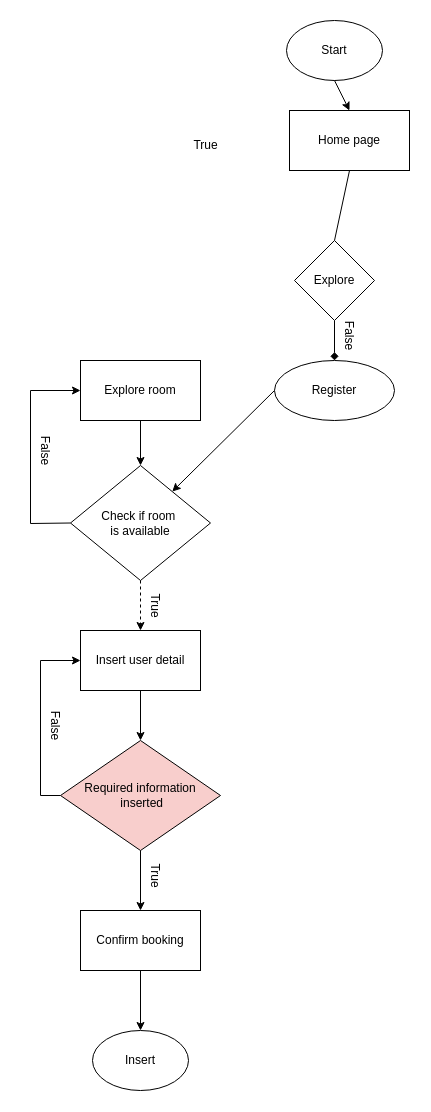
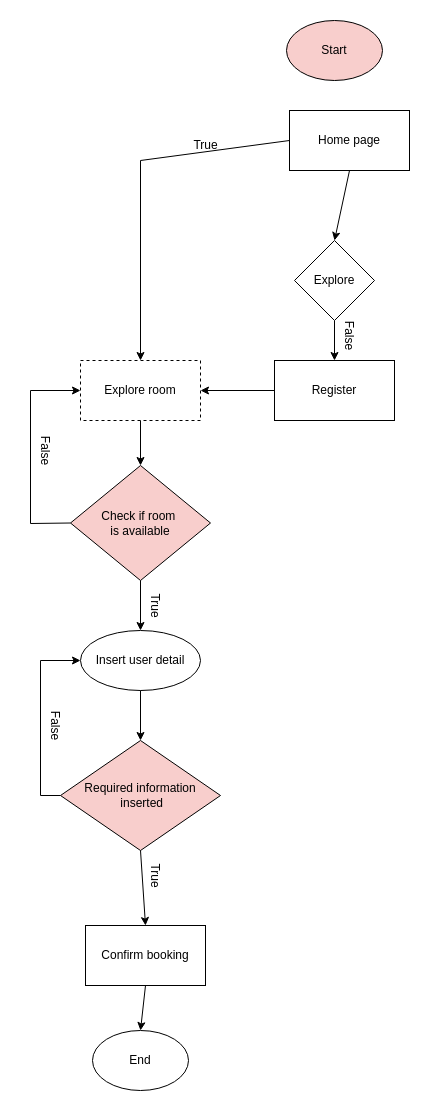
- <mxCell id="2" value="Start" style="ellipse;whiteSpace=wrap;html=1;" vertex="1" parent="1"><mxGeometry x="286" y="20" width="96" height="60" as="geometry" /></mxCell>
+ <mxCell id="2" value="Start" style="ellipse;whiteSpace=wrap;html=1;fillColor=#f8cecc;" vertex="1" parent="1"><mxGeometry x="286" y="20" width="96" height="60" as="geometry" /></mxCell>
- <mxCell id="12" value="" style="endArrow=classic;html=1;rounded=0;exitX=0.5;exitY=1;exitDx=0;exitDy=0;entryX=0.5;entryY=0;entryDx=0;entryDy=0;" edge="1" parent="1" source="2" target="3"><mxGeometry width="50" height="50" relative="1" as="geometry"><mxPoint x="240" y="260" as="sourcePoint" /><mxPoint x="290" y="210" as="targetPoint" /></mxGeometry></mxCell>
+ <mxCell id="15" value="" style="endArrow=classic;html=1;rounded=0;entryX=0.5;entryY=0;entryDx=0;entryDy=0;exitX=0;exitY=0.5;exitDx=0;exitDy=0;" edge="1" parent="1" source="3" target="6"><mxGeometry width="50" height="50" relative="1" as="geometry"><mxPoint x="240" y="260" as="sourcePoint" /><mxPoint x="290" y="210" as="targetPoint" /><Array as="points"><mxPoint x="140" y="160" /></Array></mxGeometry></mxCell>
- <mxCell id="13" value="" style="endArrow=none;html=1;rounded=0;entryX=0.5;entryY=0;entryDx=0;entryDy=0;exitX=0.5;exitY=1;exitDx=0;exitDy=0;" edge="1" parent="1" source="3" target="4"><mxGeometry width="50" height="50" relative="1" as="geometry"><mxPoint x="240" y="260" as="sourcePoint" /><mxPoint x="290" y="210" as="targetPoint" /></mxGeometry></mxCell>
+ <mxCell id="13" value="" style="endArrow=classic;html=1;rounded=0;entryX=0.5;entryY=0;entryDx=0;entryDy=0;exitX=0.5;exitY=1;exitDx=0;exitDy=0;" edge="1" parent="1" source="3" target="4"><mxGeometry width="50" height="50" relative="1" as="geometry"><mxPoint x="240" y="260" as="sourcePoint" /><mxPoint x="290" y="210" as="targetPoint" /></mxGeometry></mxCell>
- <mxCell id="14" value="" style="endArrow=diamond;html=1;rounded=0;entryX=0.5;entryY=0;entryDx=0;entryDy=0;exitX=0.5;exitY=1;exitDx=0;exitDy=0;" edge="1" parent="1" source="4" target="5"><mxGeometry width="50" height="50" relative="1" as="geometry"><mxPoint x="240" y="260" as="sourcePoint" /><mxPoint x="290" y="210" as="targetPoint" /></mxGeometry></mxCell>
+ <mxCell id="14" value="" style="endArrow=classic;html=1;rounded=0;entryX=0.5;entryY=0;entryDx=0;entryDy=0;exitX=0.5;exitY=1;exitDx=0;exitDy=0;" edge="1" parent="1" source="4" target="5"><mxGeometry width="50" height="50" relative="1" as="geometry"><mxPoint x="240" y="260" as="sourcePoint" /><mxPoint x="290" y="210" as="targetPoint" /></mxGeometry></mxCell>
- <mxCell id="6" value="Explore room" style="rounded=0;whiteSpace=wrap;html=1;" vertex="1" parent="1"><mxGeometry x="80" y="360" width="120" height="60" as="geometry" /></mxCell>
+ <mxCell id="6" value="Explore room" style="rounded=0;whiteSpace=wrap;html=1;dashed=1;" vertex="1" parent="1"><mxGeometry x="80" y="360" width="120" height="60" as="geometry" /></mxCell>
- <mxCell id="5" value="Register" style="ellipse;whiteSpace=wrap;html=1;" vertex="1" parent="1"><mxGeometry x="274" y="360" width="120" height="60" as="geometry" /></mxCell>
+ <mxCell id="5" value="Register" style="rounded=0;whiteSpace=wrap;html=1;" vertex="1" parent="1"><mxGeometry x="274" y="360" width="120" height="60" as="geometry" /></mxCell>
- <mxCell id="16" value="" style="endArrow=classic;html=1;rounded=0;exitX=0;exitY=0.5;exitDx=0;exitDy=0;" edge="1" parent="1" source="5" target="7"><mxGeometry width="50" height="50" relative="1" as="geometry"><mxPoint x="240" y="400" as="sourcePoint" /><mxPoint x="290" y="350" as="targetPoint" /></mxGeometry></mxCell>
+ <mxCell id="16" value="" style="endArrow=classic;html=1;rounded=0;entryX=1;entryY=0.5;entryDx=0;entryDy=0;exitX=0;exitY=0.5;exitDx=0;exitDy=0;" edge="1" parent="1" source="5" target="6"><mxGeometry width="50" height="50" relative="1" as="geometry"><mxPoint x="240" y="400" as="sourcePoint" /><mxPoint x="290" y="350" as="targetPoint" /></mxGeometry></mxCell>
- <mxCell id="7" value="Check if room&amp;nbsp;&lt;br&gt;is available" style="rhombus;whiteSpace=wrap;html=1;" vertex="1" parent="1"><mxGeometry x="70" y="465" width="140" height="115" as="geometry" /></mxCell>
+ <mxCell id="7" value="Check if room&amp;nbsp;&lt;br&gt;is available" style="rhombus;whiteSpace=wrap;html=1;fillColor=#f8cecc;" vertex="1" parent="1"><mxGeometry x="70" y="465" width="140" height="115" as="geometry" /></mxCell>
- <mxCell id="19" value="" style="endArrow=classic;html=1;rounded=0;entryX=0.5;entryY=0;entryDx=0;entryDy=0;exitX=0.5;exitY=1;exitDx=0;exitDy=0;dashed=1;" edge="1" parent="1" source="7" target="8"><mxGeometry width="50" height="50" relative="1" as="geometry"><mxPoint x="210" y="500" as="sourcePoint" /><mxPoint x="260" y="450" as="targetPoint" /></mxGeometry></mxCell>
+ <mxCell id="19" value="" style="endArrow=classic;html=1;rounded=0;entryX=0.5;entryY=0;entryDx=0;entryDy=0;exitX=0.5;exitY=1;exitDx=0;exitDy=0;" edge="1" parent="1" source="7" target="8"><mxGeometry width="50" height="50" relative="1" as="geometry"><mxPoint x="210" y="500" as="sourcePoint" /><mxPoint x="260" y="450" as="targetPoint" /></mxGeometry></mxCell>
- <mxCell id="8" value="Insert user detail" style="rounded=0;whiteSpace=wrap;html=1;" vertex="1" parent="1"><mxGeometry x="80" y="630" width="120" height="60" as="geometry" /></mxCell>
+ <mxCell id="8" value="Insert user detail" style="ellipse;whiteSpace=wrap;html=1;" vertex="1" parent="1"><mxGeometry x="80" y="630" width="120" height="60" as="geometry" /></mxCell>
- <mxCell id="10" value="Confirm booking" style="rounded=0;whiteSpace=wrap;html=1;" vertex="1" parent="1"><mxGeometry x="80" y="910" width="120" height="60" as="geometry" /></mxCell>
+ <mxCell id="10" value="Confirm booking" style="rounded=0;whiteSpace=wrap;html=1;" vertex="1" parent="1"><mxGeometry x="85" y="925" width="120" height="60" as="geometry" /></mxCell>
- <mxCell id="11" value="Insert" style="ellipse;whiteSpace=wrap;html=1;" vertex="1" parent="1"><mxGeometry x="92" y="1030" width="96" height="60" as="geometry" /></mxCell>
+ <mxCell id="11" value="End" style="ellipse;whiteSpace=wrap;html=1;" vertex="1" parent="1"><mxGeometry x="92" y="1030" width="96" height="60" as="geometry" /></mxCell>
